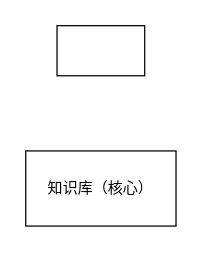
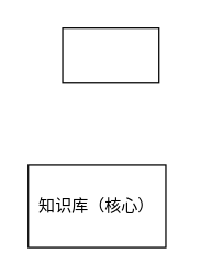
- <mxCell id="2" value="知识库（核心）" style="rounded=0;whiteSpace=wrap;html=1;" vertex="1" parent="1"><mxGeometry x="20" y="120" width="120" height="60" as="geometry" /></mxCell>
+ <mxCell id="2" value="知识库（核心）" style="rounded=0;whiteSpace=wrap;html=1;" vertex="1" parent="1"><mxGeometry x="20" y="120" width="100" height="60" as="geometry" /></mxCell>
